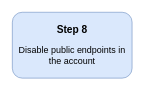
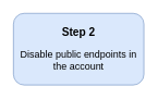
- <mxCell id="2" value="&lt;b&gt;&lt;font style=&quot;font-size: 17px;&quot;&gt;Step 8&lt;/font&gt;&lt;/b&gt;&lt;br&gt;&lt;br&gt;&lt;font style=&quot;font-size: 15px;&quot;&gt;Disable public endpoints in the account&lt;/font&gt;" style="rounded=1;whiteSpace=wrap;html=1;fillColor=#dae8fc;strokeColor=#6c8ebf;" parent="1" vertex="1"><mxGeometry x="20" y="20" width="200" height="110" as="geometry" /></mxCell>
+ <mxCell id="2" value="&lt;b&gt;&lt;font style=&quot;font-size: 17px;&quot;&gt;Step 2&lt;/font&gt;&lt;/b&gt;&lt;br&gt;&lt;br&gt;&lt;font style=&quot;font-size: 15px;&quot;&gt;Disable public endpoints in the account&lt;/font&gt;" style="rounded=1;whiteSpace=wrap;html=1;fillColor=#dae8fc;strokeColor=#6c8ebf;" parent="1" vertex="1"><mxGeometry x="20" y="20" width="200" height="110" as="geometry" /></mxCell>
